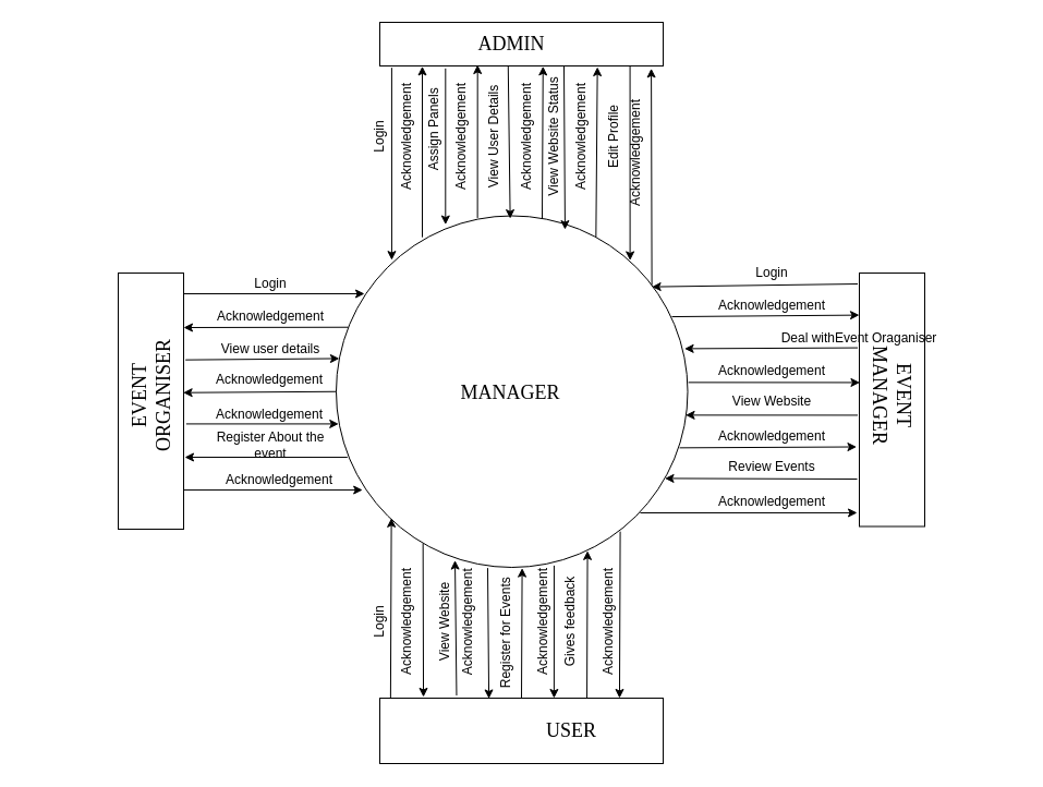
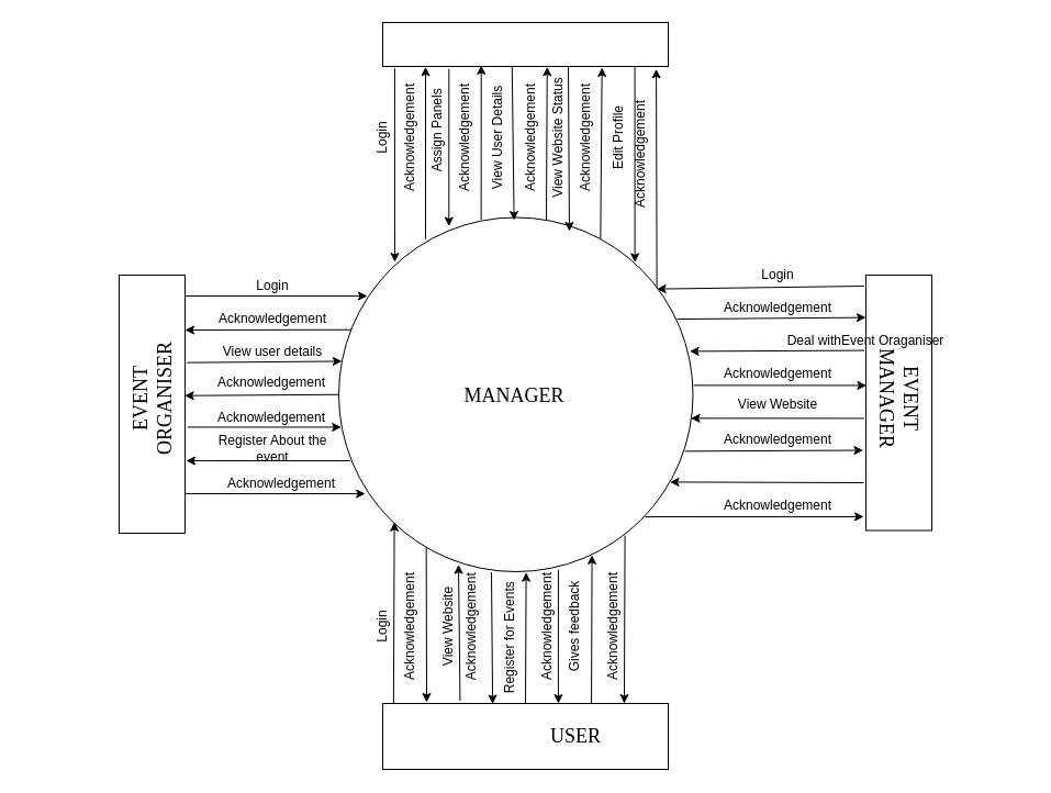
- <mxCell id="8" value="&lt;font face=&quot;Times New Roman&quot; style=&quot;font-size: 18px&quot;&gt;ADMIN&lt;/font&gt;" style="text;html=1;strokeColor=none;fillColor=none;align=center;verticalAlign=middle;whiteSpace=wrap;rounded=0;" parent="1" vertex="1"><mxGeometry x="439.25" y="30" width="60" height="20" as="geometry" /></mxCell>
- <mxCell id="65" value="Review Events" style="text;html=1;strokeColor=none;fillColor=none;align=center;verticalAlign=middle;whiteSpace=wrap;rounded=0;" vertex="1" parent="1"><mxGeometry x="663" y="417.5" width="90" height="20" as="geometry" /></mxCell>
